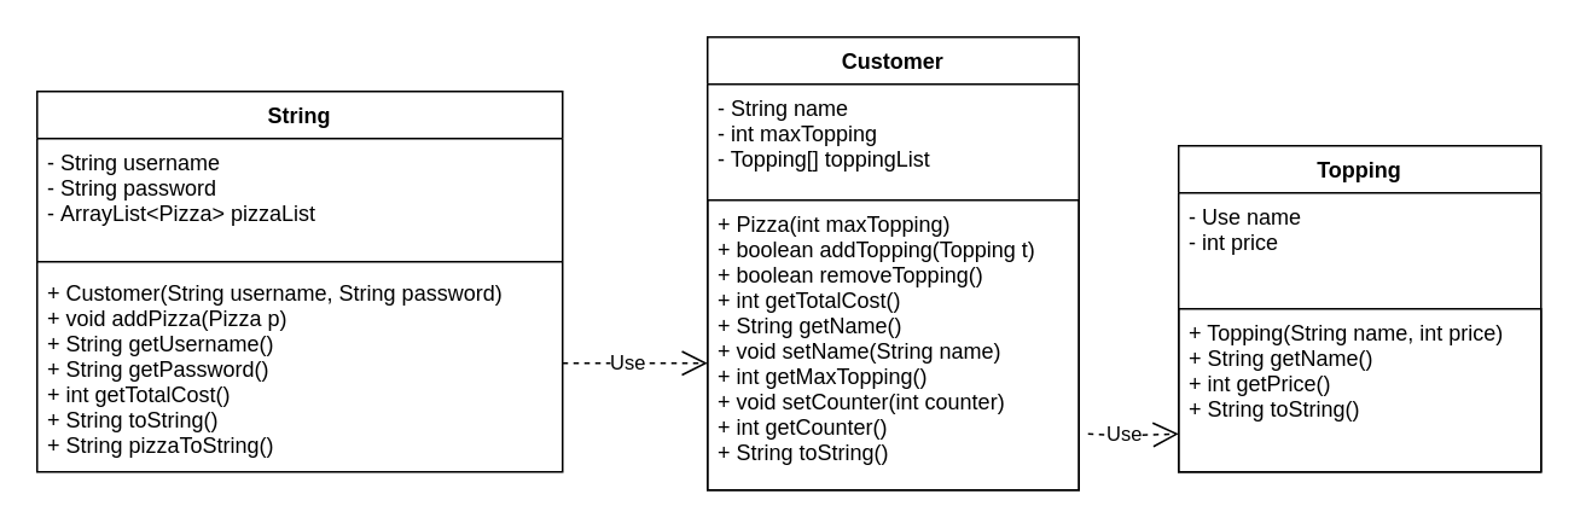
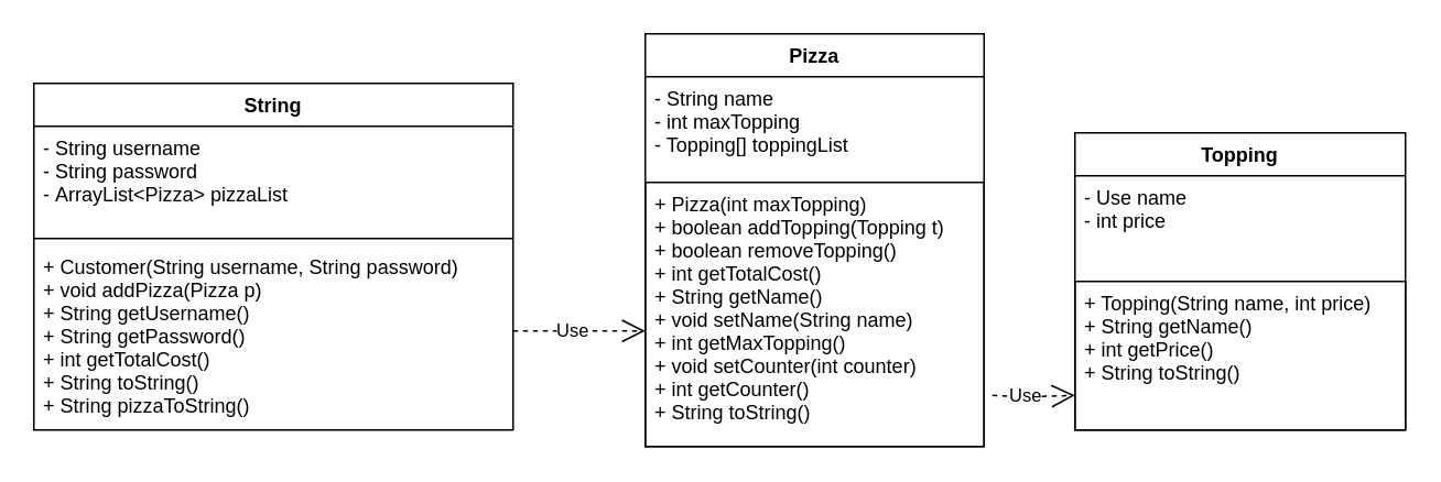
- <mxCell id="2" value="Customer" style="swimlane;fontStyle=1;childLayout=stackLayout;horizontal=1;startSize=26;fillColor=none;horizontalStack=0;resizeParent=1;resizeParentMax=0;resizeLast=0;collapsible=1;marginBottom=0;" parent="1" vertex="1"><mxGeometry x="390" y="20" width="205" height="250" as="geometry" /></mxCell>
+ <mxCell id="2" value="Pizza" style="swimlane;fontStyle=1;childLayout=stackLayout;horizontal=1;startSize=26;fillColor=none;horizontalStack=0;resizeParent=1;resizeParentMax=0;resizeLast=0;collapsible=1;marginBottom=0;" parent="1" vertex="1"><mxGeometry x="390" y="20" width="205" height="250" as="geometry" /></mxCell>
